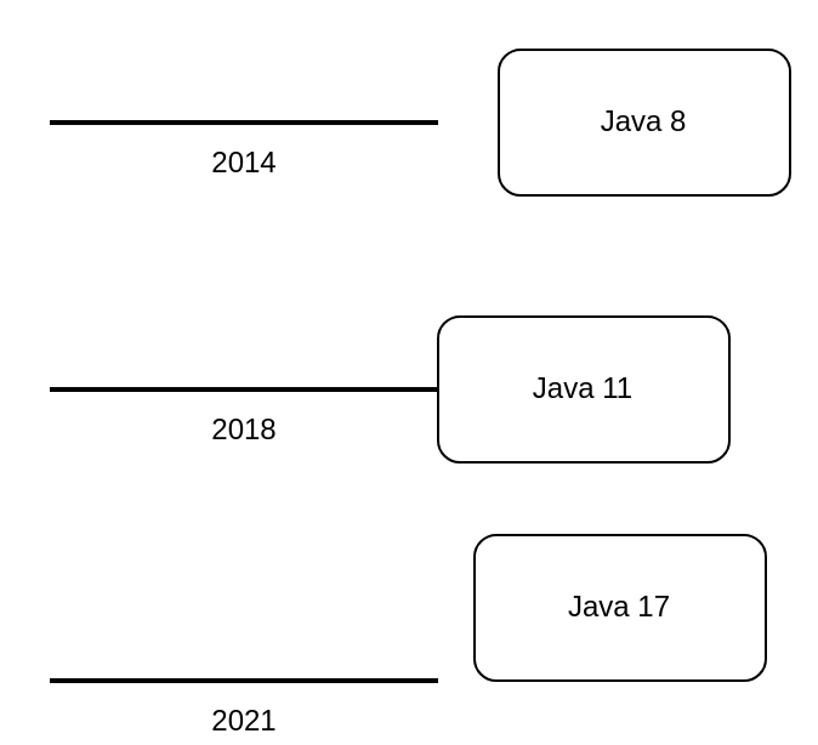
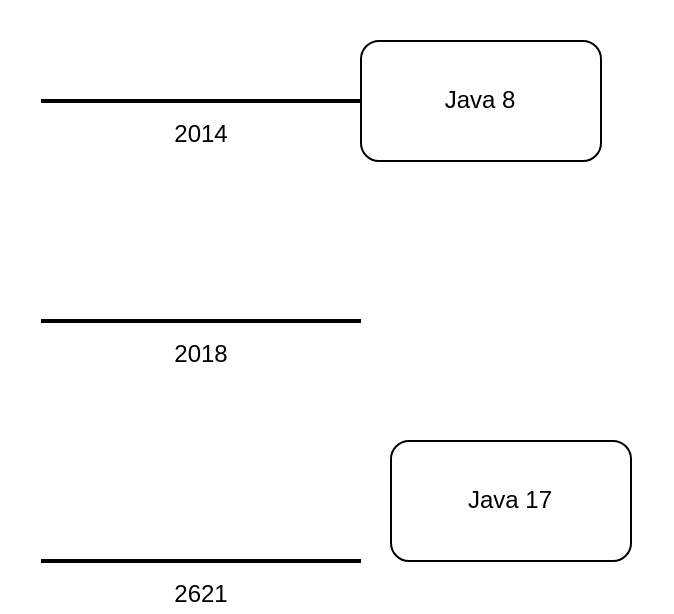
- <mxCell id="2" value="&lt;span&gt;Java 8&lt;/span&gt;" style="rounded=1;whiteSpace=wrap;html=1;" vertex="1" parent="1"><mxGeometry x="205" y="20" width="120" height="60" as="geometry" /></mxCell>
+ <mxCell id="2" value="&lt;span&gt;Java 8&lt;/span&gt;" style="rounded=1;whiteSpace=wrap;html=1;" vertex="1" parent="1"><mxGeometry x="180" y="20" width="120" height="60" as="geometry" /></mxCell>
- <mxCell id="3" value="Java 11" style="rounded=1;whiteSpace=wrap;html=1;" vertex="1" parent="1"><mxGeometry x="180" y="130" width="120" height="60" as="geometry" /></mxCell>
- <mxCell id="7" value="2021" style="line;strokeWidth=2;html=1;" vertex="1" parent="1"><mxGeometry x="20" y="275" width="160" height="10" as="geometry" /></mxCell>
+ <mxCell id="7" value="2621" style="line;strokeWidth=2;html=1;" vertex="1" parent="1"><mxGeometry x="20" y="275" width="160" height="10" as="geometry" /></mxCell>
